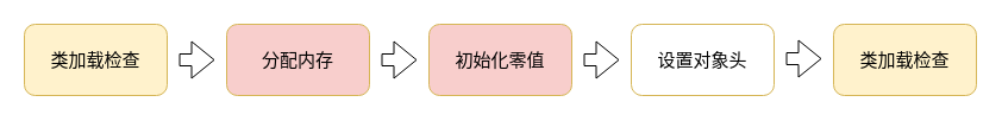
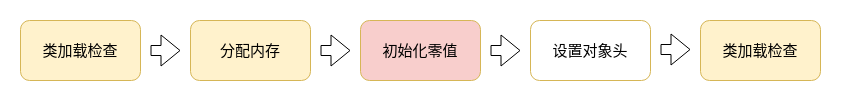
- <mxCell id="3" value="&lt;font style=&quot;font-size: 15px&quot;&gt;分配内存&lt;/font&gt;" style="rounded=1;whiteSpace=wrap;html=1;fillColor=#f8cecc;strokeColor=#d6b656;" vertex="1" parent="1"><mxGeometry x="190" y="20" width="120" height="60" as="geometry" /></mxCell>
+ <mxCell id="3" value="&lt;font style=&quot;font-size: 15px&quot;&gt;分配内存&lt;/font&gt;" style="rounded=1;whiteSpace=wrap;html=1;fillColor=#fff2cc;strokeColor=#d6b656;" vertex="1" parent="1"><mxGeometry x="190" y="20" width="120" height="60" as="geometry" /></mxCell>
